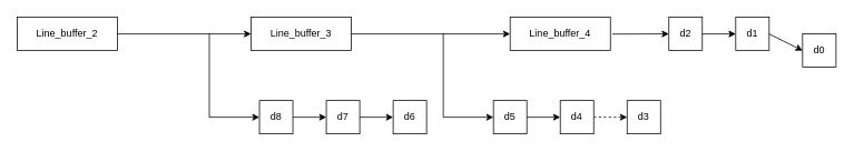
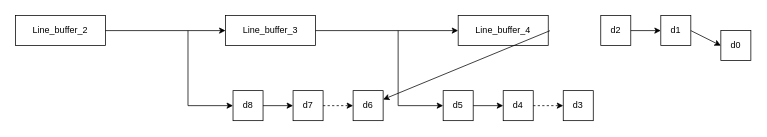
- <mxCell id="24" value="" style="endArrow=classic;html=1;rounded=0;entryX=0;entryY=0.5;entryDx=0;entryDy=0;exitX=1.019;exitY=0.503;exitDx=0;exitDy=0;exitPerimeter=0;" edge="1" parent="1" source="5" target="19"><mxGeometry width="50" height="50" relative="1" as="geometry"><mxPoint x="800" y="59" as="sourcePoint" /><mxPoint x="990" y="59" as="targetPoint" /></mxGeometry></mxCell>
+ <mxCell id="24" value="" style="endArrow=classic;html=1;rounded=0;exitX=1.019;exitY=0.503;exitDx=0;exitDy=0;exitPerimeter=0;" edge="1" parent="1" source="5" target="11"><mxGeometry width="50" height="50" relative="1" as="geometry"><mxPoint x="800" y="59" as="sourcePoint" /><mxPoint x="990" y="59" as="targetPoint" /></mxGeometry></mxCell>
- <mxCell id="12" value="" style="endArrow=classic;html=1;rounded=0;exitX=1;exitY=0.5;exitDx=0;exitDy=0;entryX=0;entryY=0.5;entryDx=0;entryDy=0;" edge="1" parent="1" source="10" target="11"><mxGeometry width="50" height="50" relative="1" as="geometry"><mxPoint x="460" y="120" as="sourcePoint" /><mxPoint x="510" y="70" as="targetPoint" /></mxGeometry></mxCell>
+ <mxCell id="12" value="" style="endArrow=classic;html=1;rounded=0;exitX=1;exitY=0.5;exitDx=0;exitDy=0;entryX=0;entryY=0.5;entryDx=0;entryDy=0;dashed=1;" edge="1" parent="1" source="10" target="11"><mxGeometry width="50" height="50" relative="1" as="geometry"><mxPoint x="460" y="120" as="sourcePoint" /><mxPoint x="510" y="70" as="targetPoint" /></mxGeometry></mxCell>
